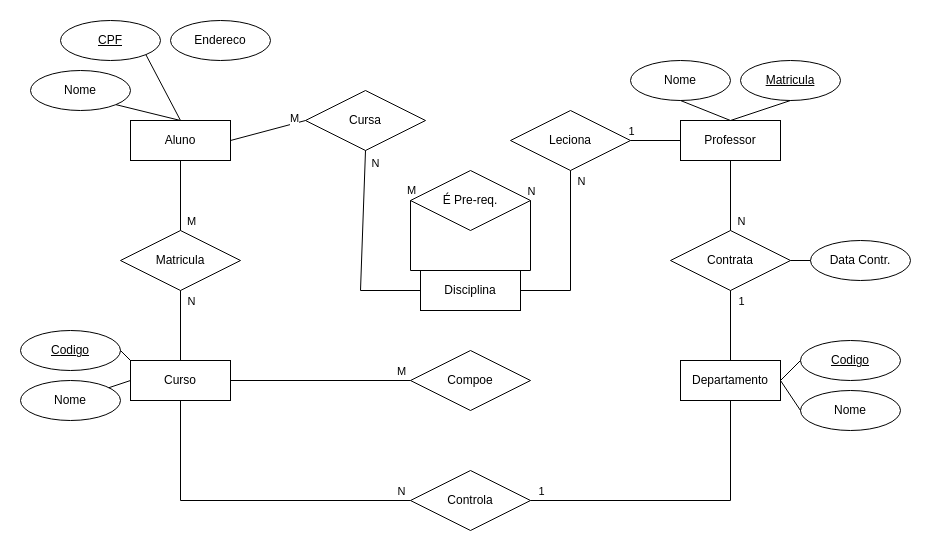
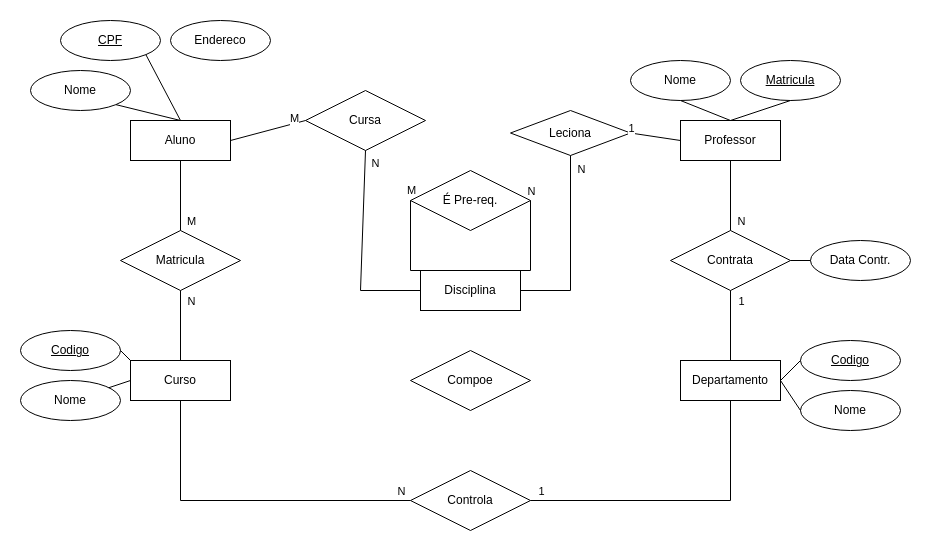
- <mxCell id="11" value="Leciona" style="shape=rhombus;perimeter=rhombusPerimeter;whiteSpace=wrap;html=1;align=center;" vertex="1" parent="1"><mxGeometry x="510" y="110" width="120" height="60" as="geometry" /></mxCell>
+ <mxCell id="11" value="Leciona" style="shape=rhombus;perimeter=rhombusPerimeter;whiteSpace=wrap;html=1;align=center;" vertex="1" parent="1"><mxGeometry x="510" y="110" width="120" height="45" as="geometry" /></mxCell>
- <mxCell id="20" value="" style="endArrow=none;html=1;rounded=0;exitX=1;exitY=0.5;exitDx=0;exitDy=0;entryX=0;entryY=0.5;entryDx=0;entryDy=0;" edge="1" parent="1" source="2" target="7"><mxGeometry relative="1" as="geometry"><mxPoint x="360" y="410" as="sourcePoint" /><mxPoint x="520" y="410" as="targetPoint" /></mxGeometry></mxCell>
- <mxCell id="21" value="M" style="edgeLabel;html=1;align=center;verticalAlign=middle;resizable=0;points=[];" vertex="1" connectable="0" parent="20"><mxGeometry x="0.122" y="1" relative="1" as="geometry"><mxPoint x="69" y="-9" as="offset" /></mxGeometry></mxCell>
